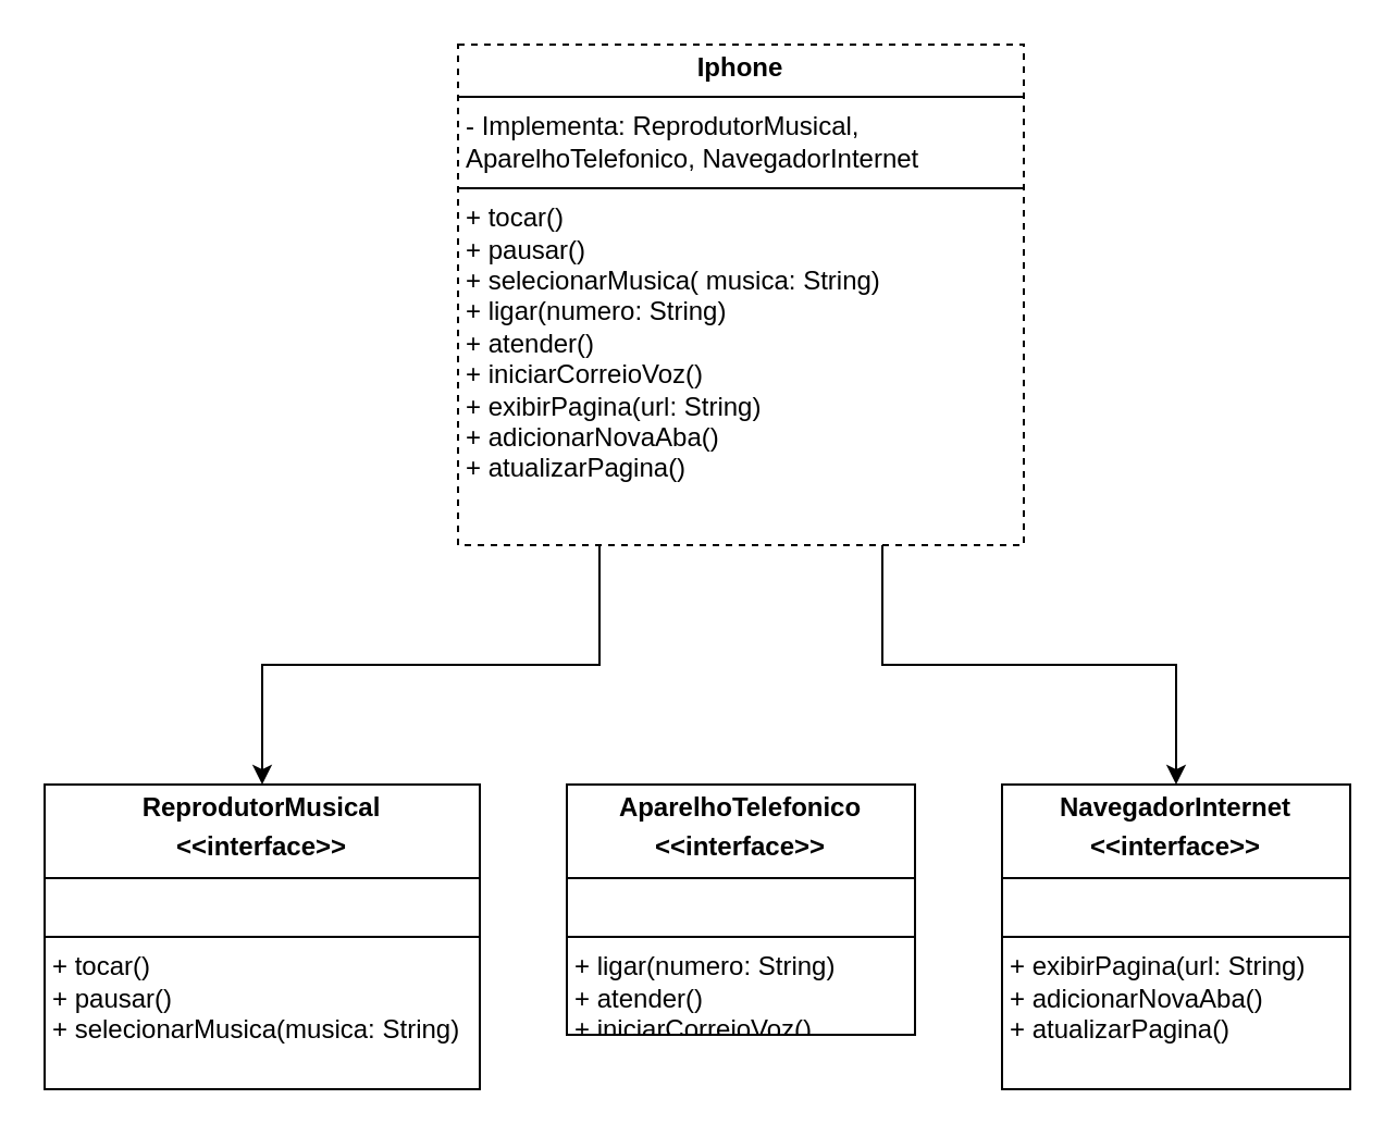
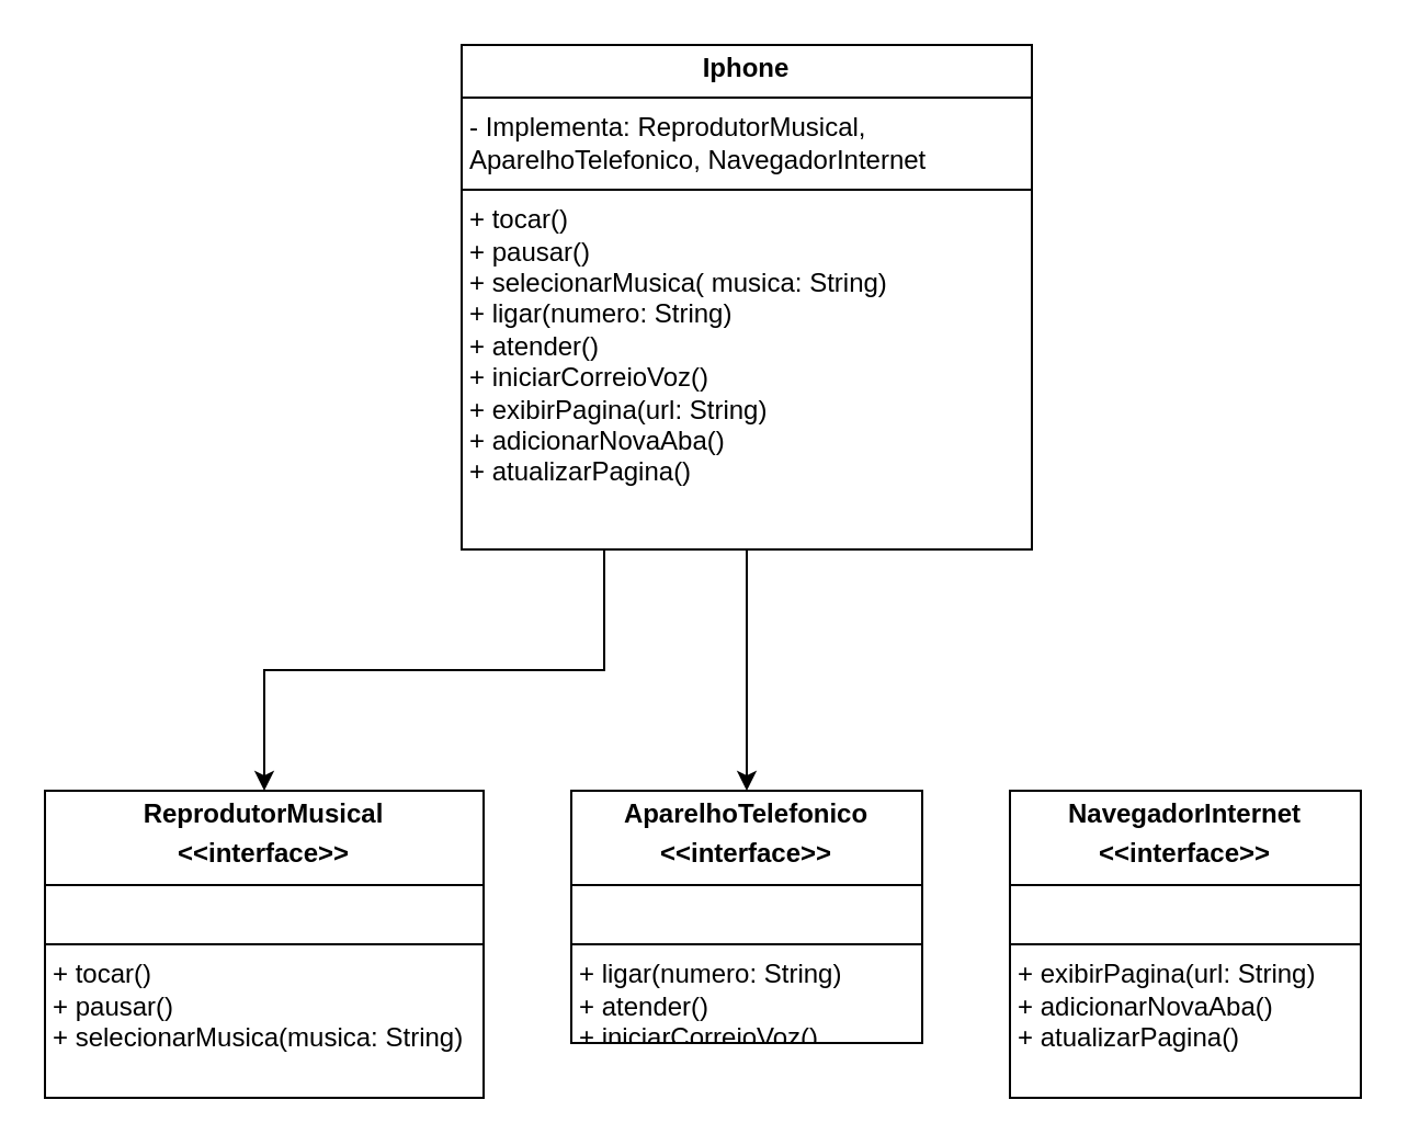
- <mxCell id="8" value="&lt;p style=&quot;margin:0px;margin-top:4px;text-align:center;&quot;&gt;&lt;b&gt;Iphone&lt;/b&gt;&lt;/p&gt;&lt;hr size=&quot;1&quot; style=&quot;border-style:solid;&quot;&gt;&lt;p style=&quot;margin:0px;margin-left:4px;&quot;&gt;- Implementa: ReprodutorMusical, AparelhoTelefonico, NavegadorInternet&lt;/p&gt;&lt;hr size=&quot;1&quot; style=&quot;border-style:solid;&quot;&gt;&lt;p style=&quot;margin:0px;margin-left:4px;&quot;&gt;+ tocar()&lt;/p&gt;&lt;p style=&quot;margin:0px;margin-left:4px;&quot;&gt;+ pausar()&lt;/p&gt;&lt;p style=&quot;margin:0px;margin-left:4px;&quot;&gt;+ selecionarMusica(&lt;span style=&quot;background-color: initial;&quot;&gt;&amp;nbsp;&lt;/span&gt;&lt;span style=&quot;background-color: initial;&quot;&gt;musica:&amp;nbsp;&lt;/span&gt;&lt;span style=&quot;background-color: initial;&quot;&gt;String)&lt;/span&gt;&lt;/p&gt;&lt;p style=&quot;margin:0px;margin-left:4px;&quot;&gt;+ ligar(&lt;span style=&quot;background-color: initial;&quot;&gt;numero:&amp;nbsp;&lt;/span&gt;&lt;span style=&quot;background-color: initial;&quot;&gt;String)&lt;/span&gt;&lt;/p&gt;&lt;p style=&quot;margin:0px;margin-left:4px;&quot;&gt;+ atender()&lt;/p&gt;&lt;p style=&quot;margin:0px;margin-left:4px;&quot;&gt;+ iniciarCorreioVoz()&lt;/p&gt;&lt;p style=&quot;margin:0px;margin-left:4px;&quot;&gt;+ exibirPagina(url: String)&lt;/p&gt;&lt;p style=&quot;margin:0px;margin-left:4px;&quot;&gt;&lt;span style=&quot;background-color: initial;&quot;&gt;+ adicionarNovaAba()&lt;/span&gt;&lt;/p&gt;&lt;p style=&quot;margin:0px;margin-left:4px;&quot;&gt;&lt;span style=&quot;background-color: initial;&quot;&gt;+ atualizarPagina()&lt;/span&gt;&lt;/p&gt;&lt;p style=&quot;margin:0px;margin-left:4px;&quot;&gt;&lt;br&gt;&lt;/p&gt;" style="verticalAlign=top;align=left;overflow=fill;html=1;whiteSpace=wrap;dashed=1;" parent="1" vertex="1"><mxGeometry x="210" y="20" width="260" height="230" as="geometry" /></mxCell>
+ <mxCell id="8" value="&lt;p style=&quot;margin:0px;margin-top:4px;text-align:center;&quot;&gt;&lt;b&gt;Iphone&lt;/b&gt;&lt;/p&gt;&lt;hr size=&quot;1&quot; style=&quot;border-style:solid;&quot;&gt;&lt;p style=&quot;margin:0px;margin-left:4px;&quot;&gt;- Implementa: ReprodutorMusical, AparelhoTelefonico, NavegadorInternet&lt;/p&gt;&lt;hr size=&quot;1&quot; style=&quot;border-style:solid;&quot;&gt;&lt;p style=&quot;margin:0px;margin-left:4px;&quot;&gt;+ tocar()&lt;/p&gt;&lt;p style=&quot;margin:0px;margin-left:4px;&quot;&gt;+ pausar()&lt;/p&gt;&lt;p style=&quot;margin:0px;margin-left:4px;&quot;&gt;+ selecionarMusica(&lt;span style=&quot;background-color: initial;&quot;&gt;&amp;nbsp;&lt;/span&gt;&lt;span style=&quot;background-color: initial;&quot;&gt;musica:&amp;nbsp;&lt;/span&gt;&lt;span style=&quot;background-color: initial;&quot;&gt;String)&lt;/span&gt;&lt;/p&gt;&lt;p style=&quot;margin:0px;margin-left:4px;&quot;&gt;+ ligar(&lt;span style=&quot;background-color: initial;&quot;&gt;numero:&amp;nbsp;&lt;/span&gt;&lt;span style=&quot;background-color: initial;&quot;&gt;String)&lt;/span&gt;&lt;/p&gt;&lt;p style=&quot;margin:0px;margin-left:4px;&quot;&gt;+ atender()&lt;/p&gt;&lt;p style=&quot;margin:0px;margin-left:4px;&quot;&gt;+ iniciarCorreioVoz()&lt;/p&gt;&lt;p style=&quot;margin:0px;margin-left:4px;&quot;&gt;+ exibirPagina(url: String)&lt;/p&gt;&lt;p style=&quot;margin:0px;margin-left:4px;&quot;&gt;&lt;span style=&quot;background-color: initial;&quot;&gt;+ adicionarNovaAba()&lt;/span&gt;&lt;/p&gt;&lt;p style=&quot;margin:0px;margin-left:4px;&quot;&gt;&lt;span style=&quot;background-color: initial;&quot;&gt;+ atualizarPagina()&lt;/span&gt;&lt;/p&gt;&lt;p style=&quot;margin:0px;margin-left:4px;&quot;&gt;&lt;br&gt;&lt;/p&gt;" style="verticalAlign=top;align=left;overflow=fill;html=1;whiteSpace=wrap;" parent="1" vertex="1"><mxGeometry x="210" y="20" width="260" height="230" as="geometry" /></mxCell>
+ <mxCell id="3" style="edgeStyle=orthogonalEdgeStyle;rounded=0;orthogonalLoop=1;jettySize=auto;html=1;entryX=0.5;entryY=0;entryDx=0;entryDy=0;exitX=0.5;exitY=1;exitDx=0;exitDy=0;" parent="1" source="8" target="6" edge="1"><mxGeometry relative="1" as="geometry"><mxPoint x="340" y="280" as="sourcePoint" /></mxGeometry></mxCell>
- <mxCell id="4" style="edgeStyle=orthogonalEdgeStyle;rounded=0;orthogonalLoop=1;jettySize=auto;html=1;exitX=0.75;exitY=1;exitDx=0;exitDy=0;entryX=0.5;entryY=0;entryDx=0;entryDy=0;" parent="1" source="8" target="7" edge="1"><mxGeometry relative="1" as="geometry"><mxPoint x="375" y="170" as="sourcePoint" /></mxGeometry></mxCell>
